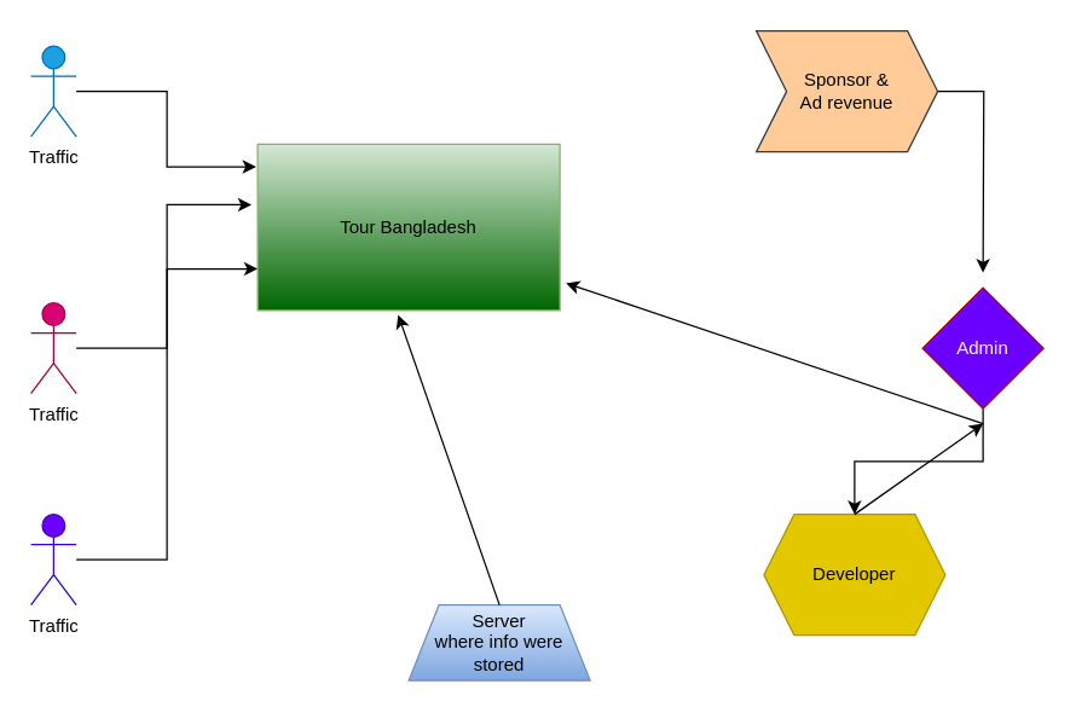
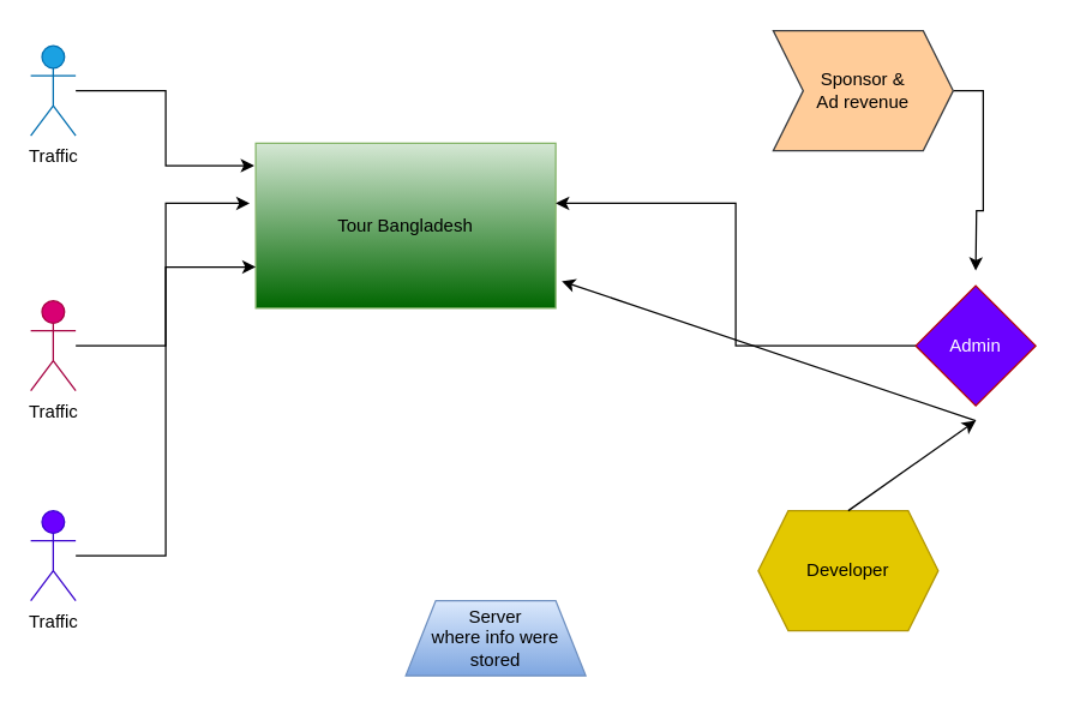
- <mxCell id="15" value="Sponsor &amp;amp;&lt;br&gt;Ad revenue" style="shape=step;perimeter=stepPerimeter;whiteSpace=wrap;html=1;fixedSize=1;fillColor=#ffcc99;strokeColor=#36393d;" vertex="1" parent="1"><mxGeometry x="500" y="20" width="120" height="80" as="geometry" /></mxCell>
+ <mxCell id="15" value="Sponsor &amp;amp;&lt;br&gt;Ad revenue" style="shape=step;perimeter=stepPerimeter;whiteSpace=wrap;html=1;fixedSize=1;fillColor=#ffcc99;strokeColor=#36393d;" vertex="1" parent="1"><mxGeometry x="515" y="20" width="120" height="80" as="geometry" /></mxCell>
- <mxCell id="9" style="edgeStyle=orthogonalEdgeStyle;rounded=0;orthogonalLoop=1;jettySize=auto;html=1;" edge="1" parent="1" source="10" target="11"><mxGeometry relative="1" as="geometry" /></mxCell>
+ <mxCell id="9" style="edgeStyle=orthogonalEdgeStyle;rounded=0;orthogonalLoop=1;jettySize=auto;html=1;entryX=1;entryY=0.364;entryDx=0;entryDy=0;entryPerimeter=0;" edge="1" parent="1" source="10" target="2"><mxGeometry relative="1" as="geometry" /></mxCell>
- <mxCell id="13" value="" style="endArrow=classic;html=1;rounded=0;exitX=0.5;exitY=0;exitDx=0;exitDy=0;entryX=0.465;entryY=1.027;entryDx=0;entryDy=0;entryPerimeter=0;" edge="1" parent="1" source="12" target="2"><mxGeometry width="50" height="50" relative="1" as="geometry"><mxPoint x="310" y="250" as="sourcePoint" /><mxPoint x="360" y="200" as="targetPoint" /></mxGeometry></mxCell>
